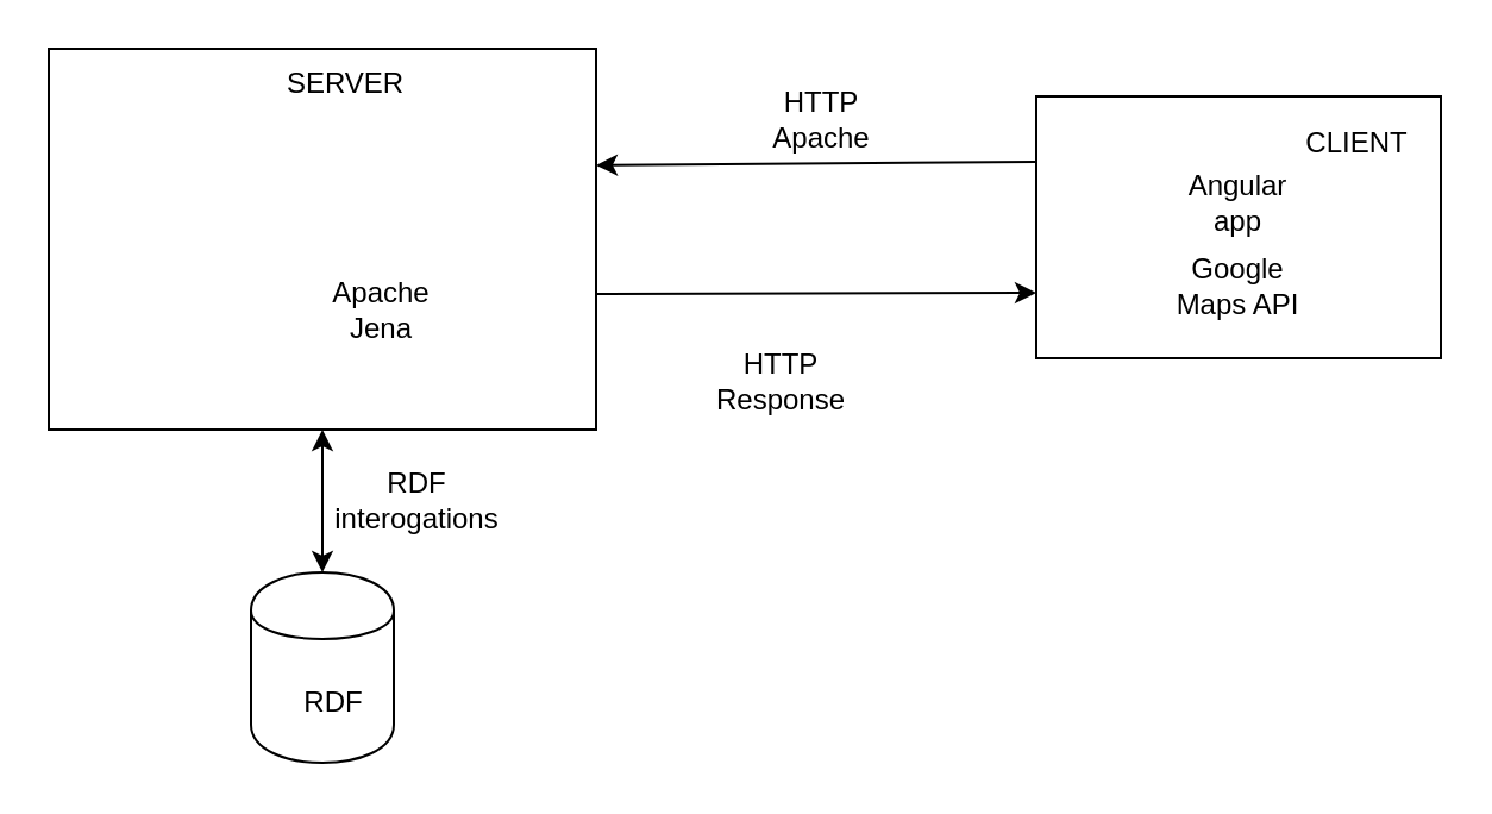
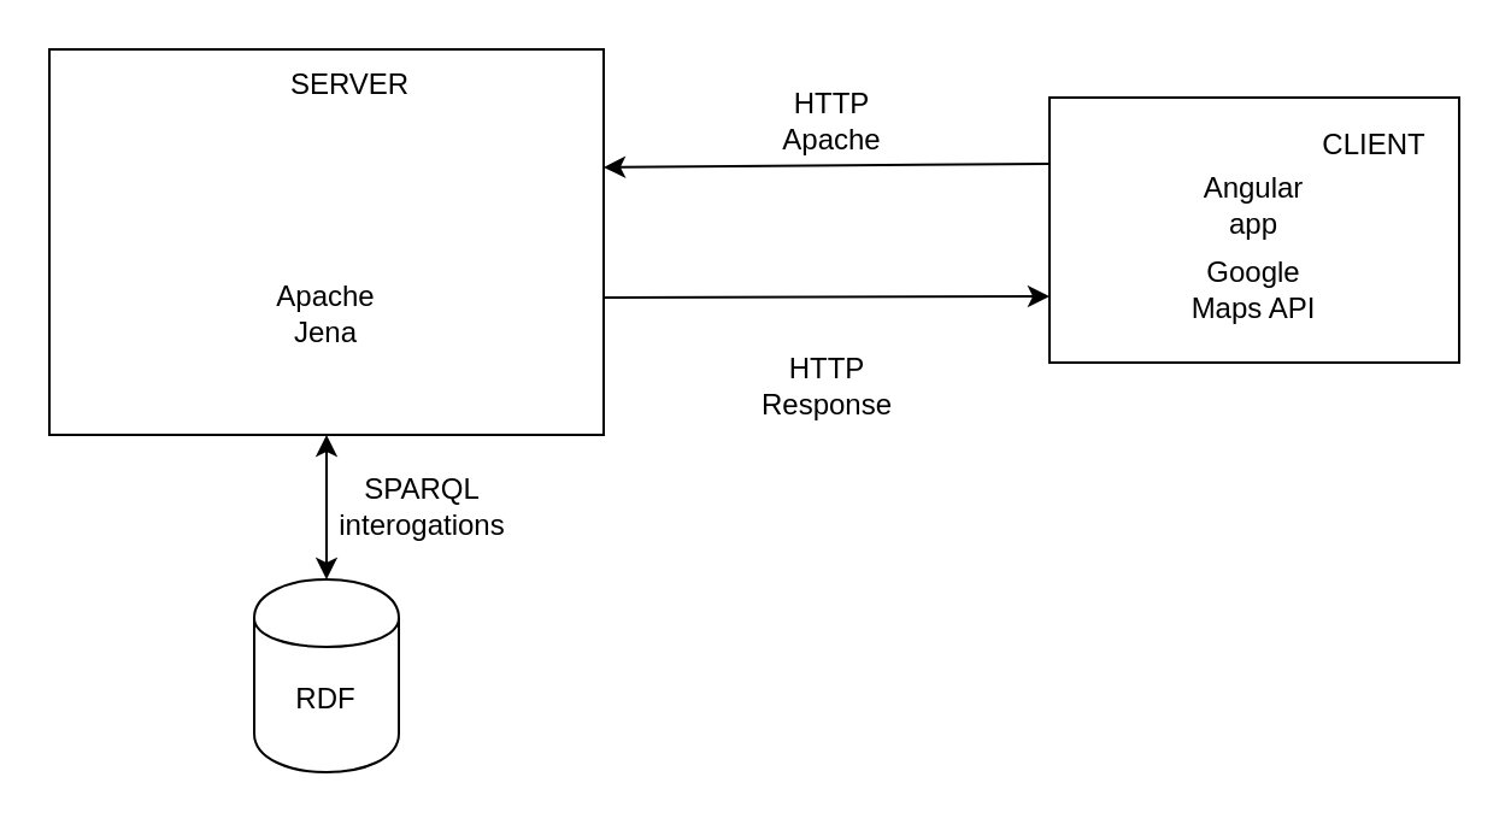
- <mxCell id="8" value="Apache Jena" style="text;html=1;strokeColor=none;fillColor=none;align=center;verticalAlign=middle;whiteSpace=wrap;rounded=0;" vertex="1" parent="1"><mxGeometry x="140" y="120" width="40" height="20" as="geometry" /></mxCell>
+ <mxCell id="8" value="Apache Jena" style="text;html=1;strokeColor=none;fillColor=none;align=center;verticalAlign=middle;whiteSpace=wrap;rounded=0;" vertex="1" parent="1"><mxGeometry x="115" y="120" width="40" height="20" as="geometry" /></mxCell>
- <mxCell id="14" value="HTTP Response" style="text;html=1;strokeColor=none;fillColor=none;align=center;verticalAlign=middle;whiteSpace=wrap;rounded=0;" vertex="1" parent="1"><mxGeometry x="307.5" y="150" width="40" height="20" as="geometry" /></mxCell>
+ <mxCell id="14" value="HTTP Response" style="text;html=1;strokeColor=none;fillColor=none;align=center;verticalAlign=middle;whiteSpace=wrap;rounded=0;" vertex="1" parent="1"><mxGeometry x="322.5" y="150" width="40" height="20" as="geometry" /></mxCell>
- <mxCell id="11" value="RDF interogations" style="text;html=1;strokeColor=none;fillColor=none;align=center;verticalAlign=middle;whiteSpace=wrap;rounded=0;" vertex="1" parent="1"><mxGeometry x="155" y="200" width="40" height="20" as="geometry" /></mxCell>
+ <mxCell id="11" value="SPARQL interogations" style="text;html=1;strokeColor=none;fillColor=none;align=center;verticalAlign=middle;whiteSpace=wrap;rounded=0;" vertex="1" parent="1"><mxGeometry x="155" y="200" width="40" height="20" as="geometry" /></mxCell>
- <mxCell id="5" value="RDF" style="text;html=1;strokeColor=none;fillColor=none;align=center;verticalAlign=middle;whiteSpace=wrap;rounded=0;" vertex="1" parent="1"><mxGeometry x="120" y="285" width="40" height="20" as="geometry" /></mxCell>
+ <mxCell id="5" value="RDF" style="text;html=1;strokeColor=none;fillColor=none;align=center;verticalAlign=middle;whiteSpace=wrap;rounded=0;" vertex="1" parent="1"><mxGeometry x="115" y="280" width="40" height="20" as="geometry" /></mxCell>
